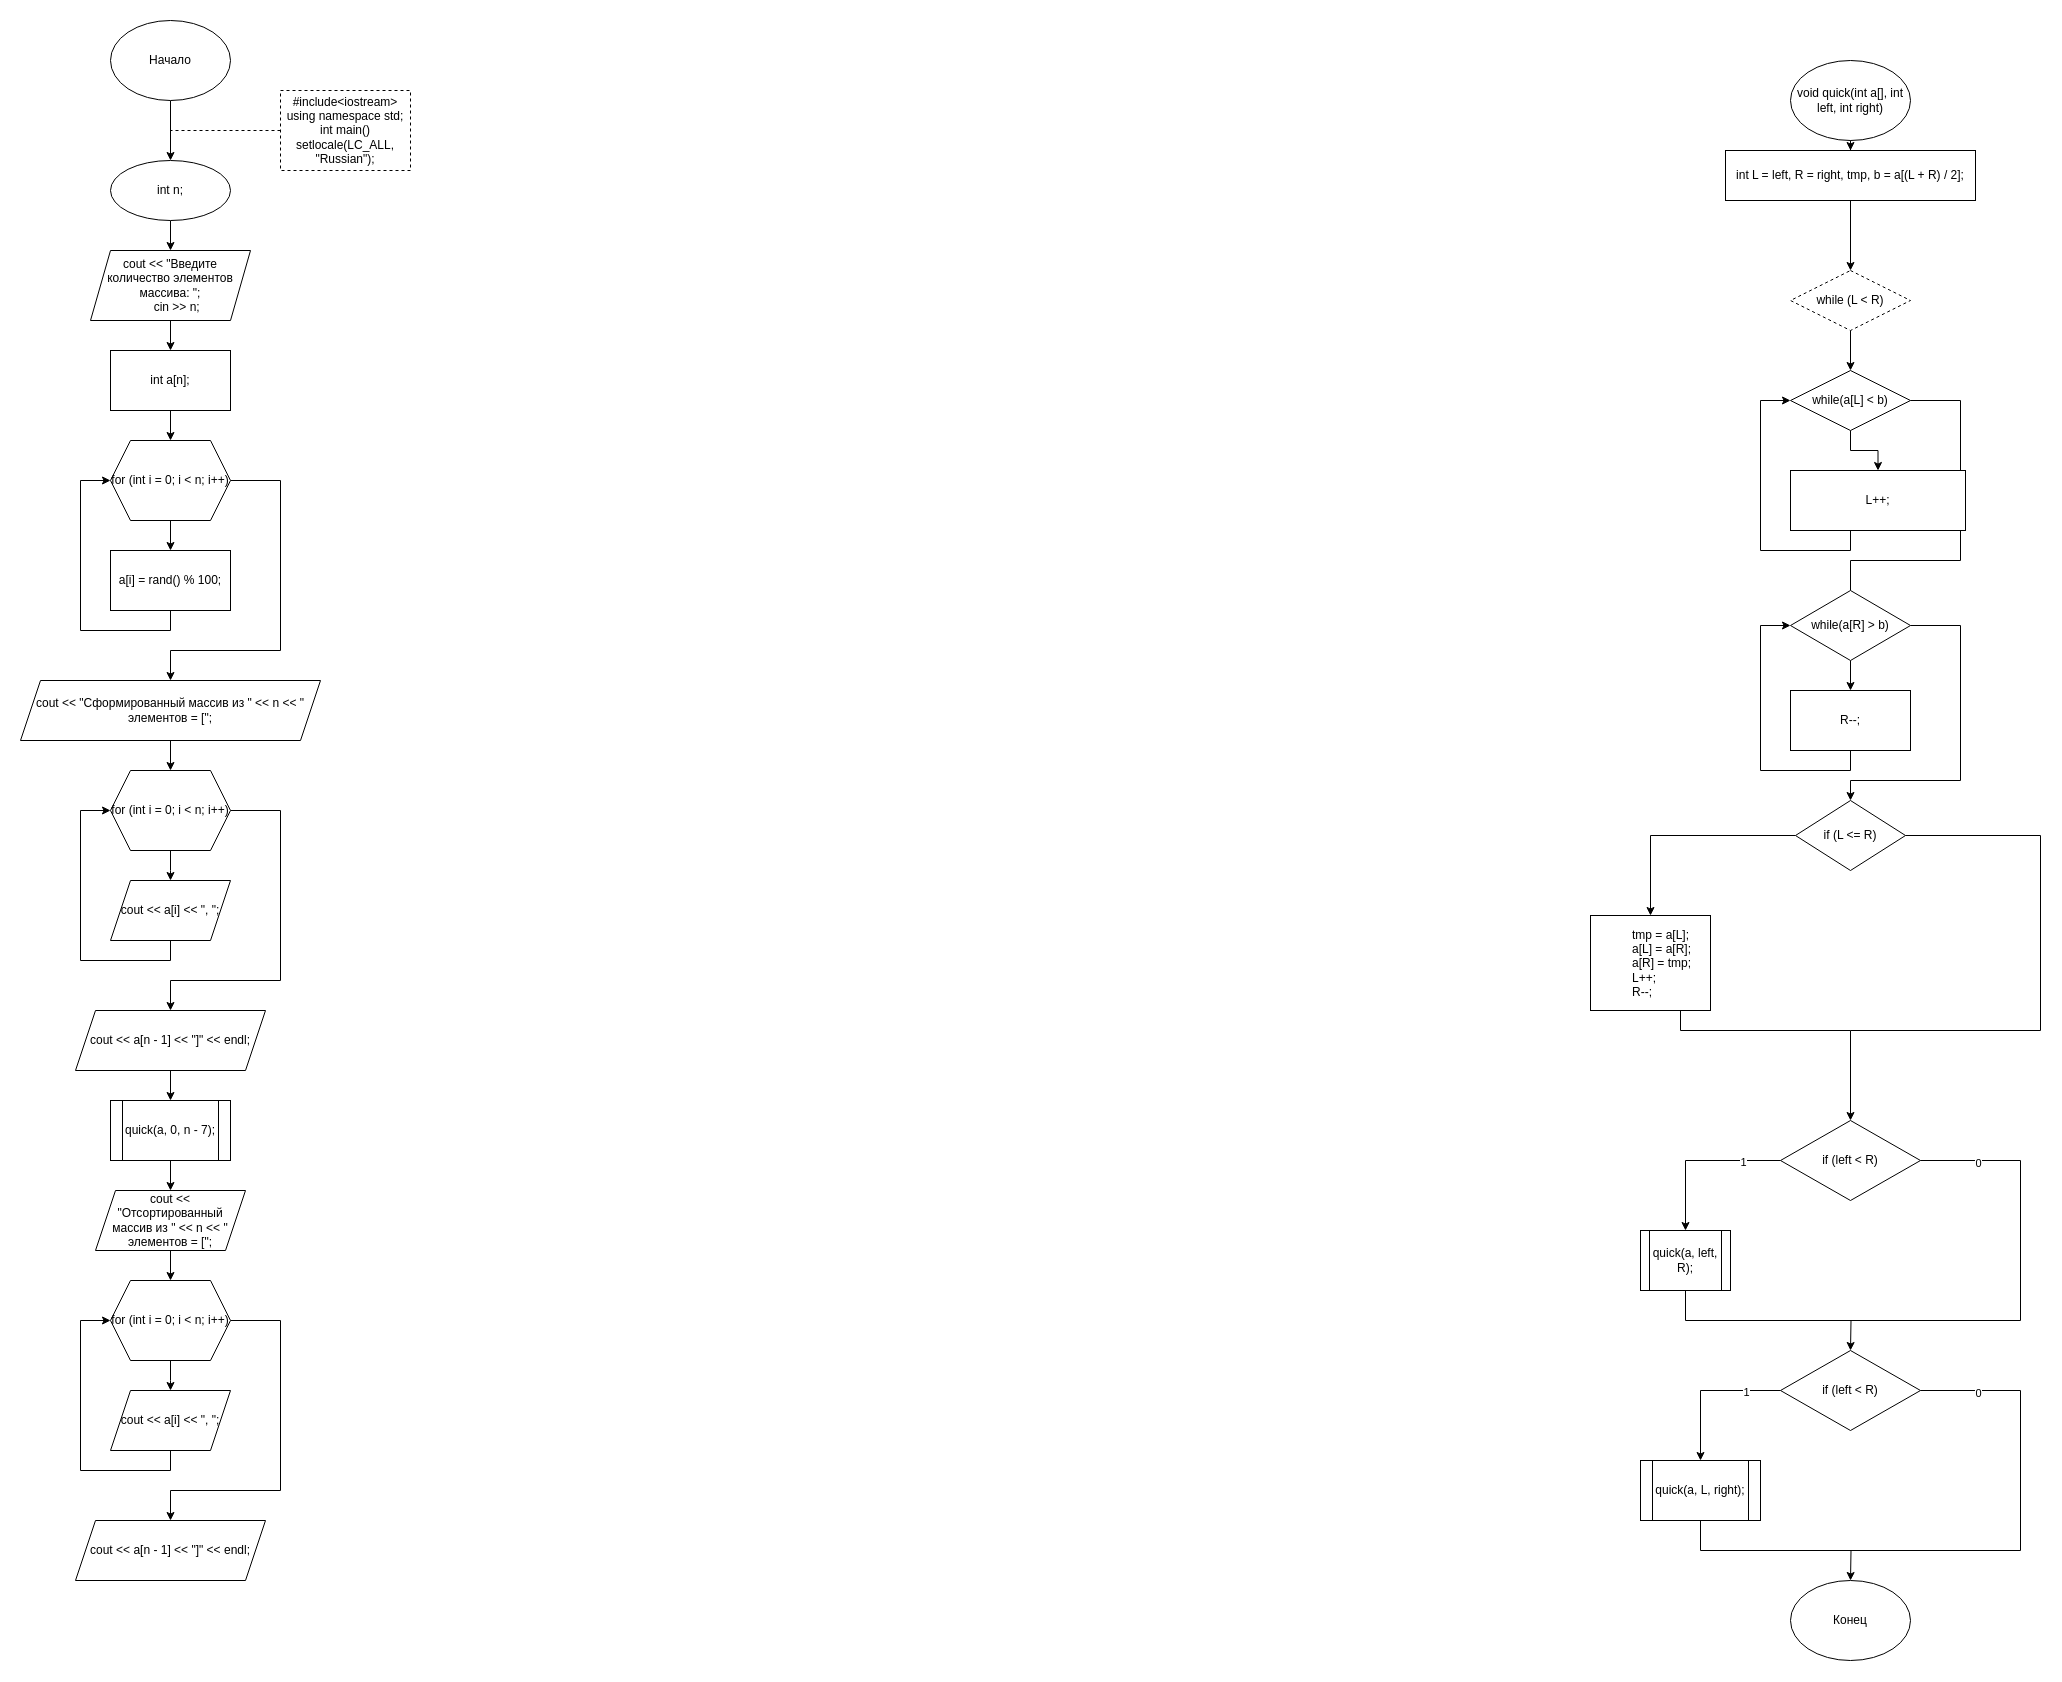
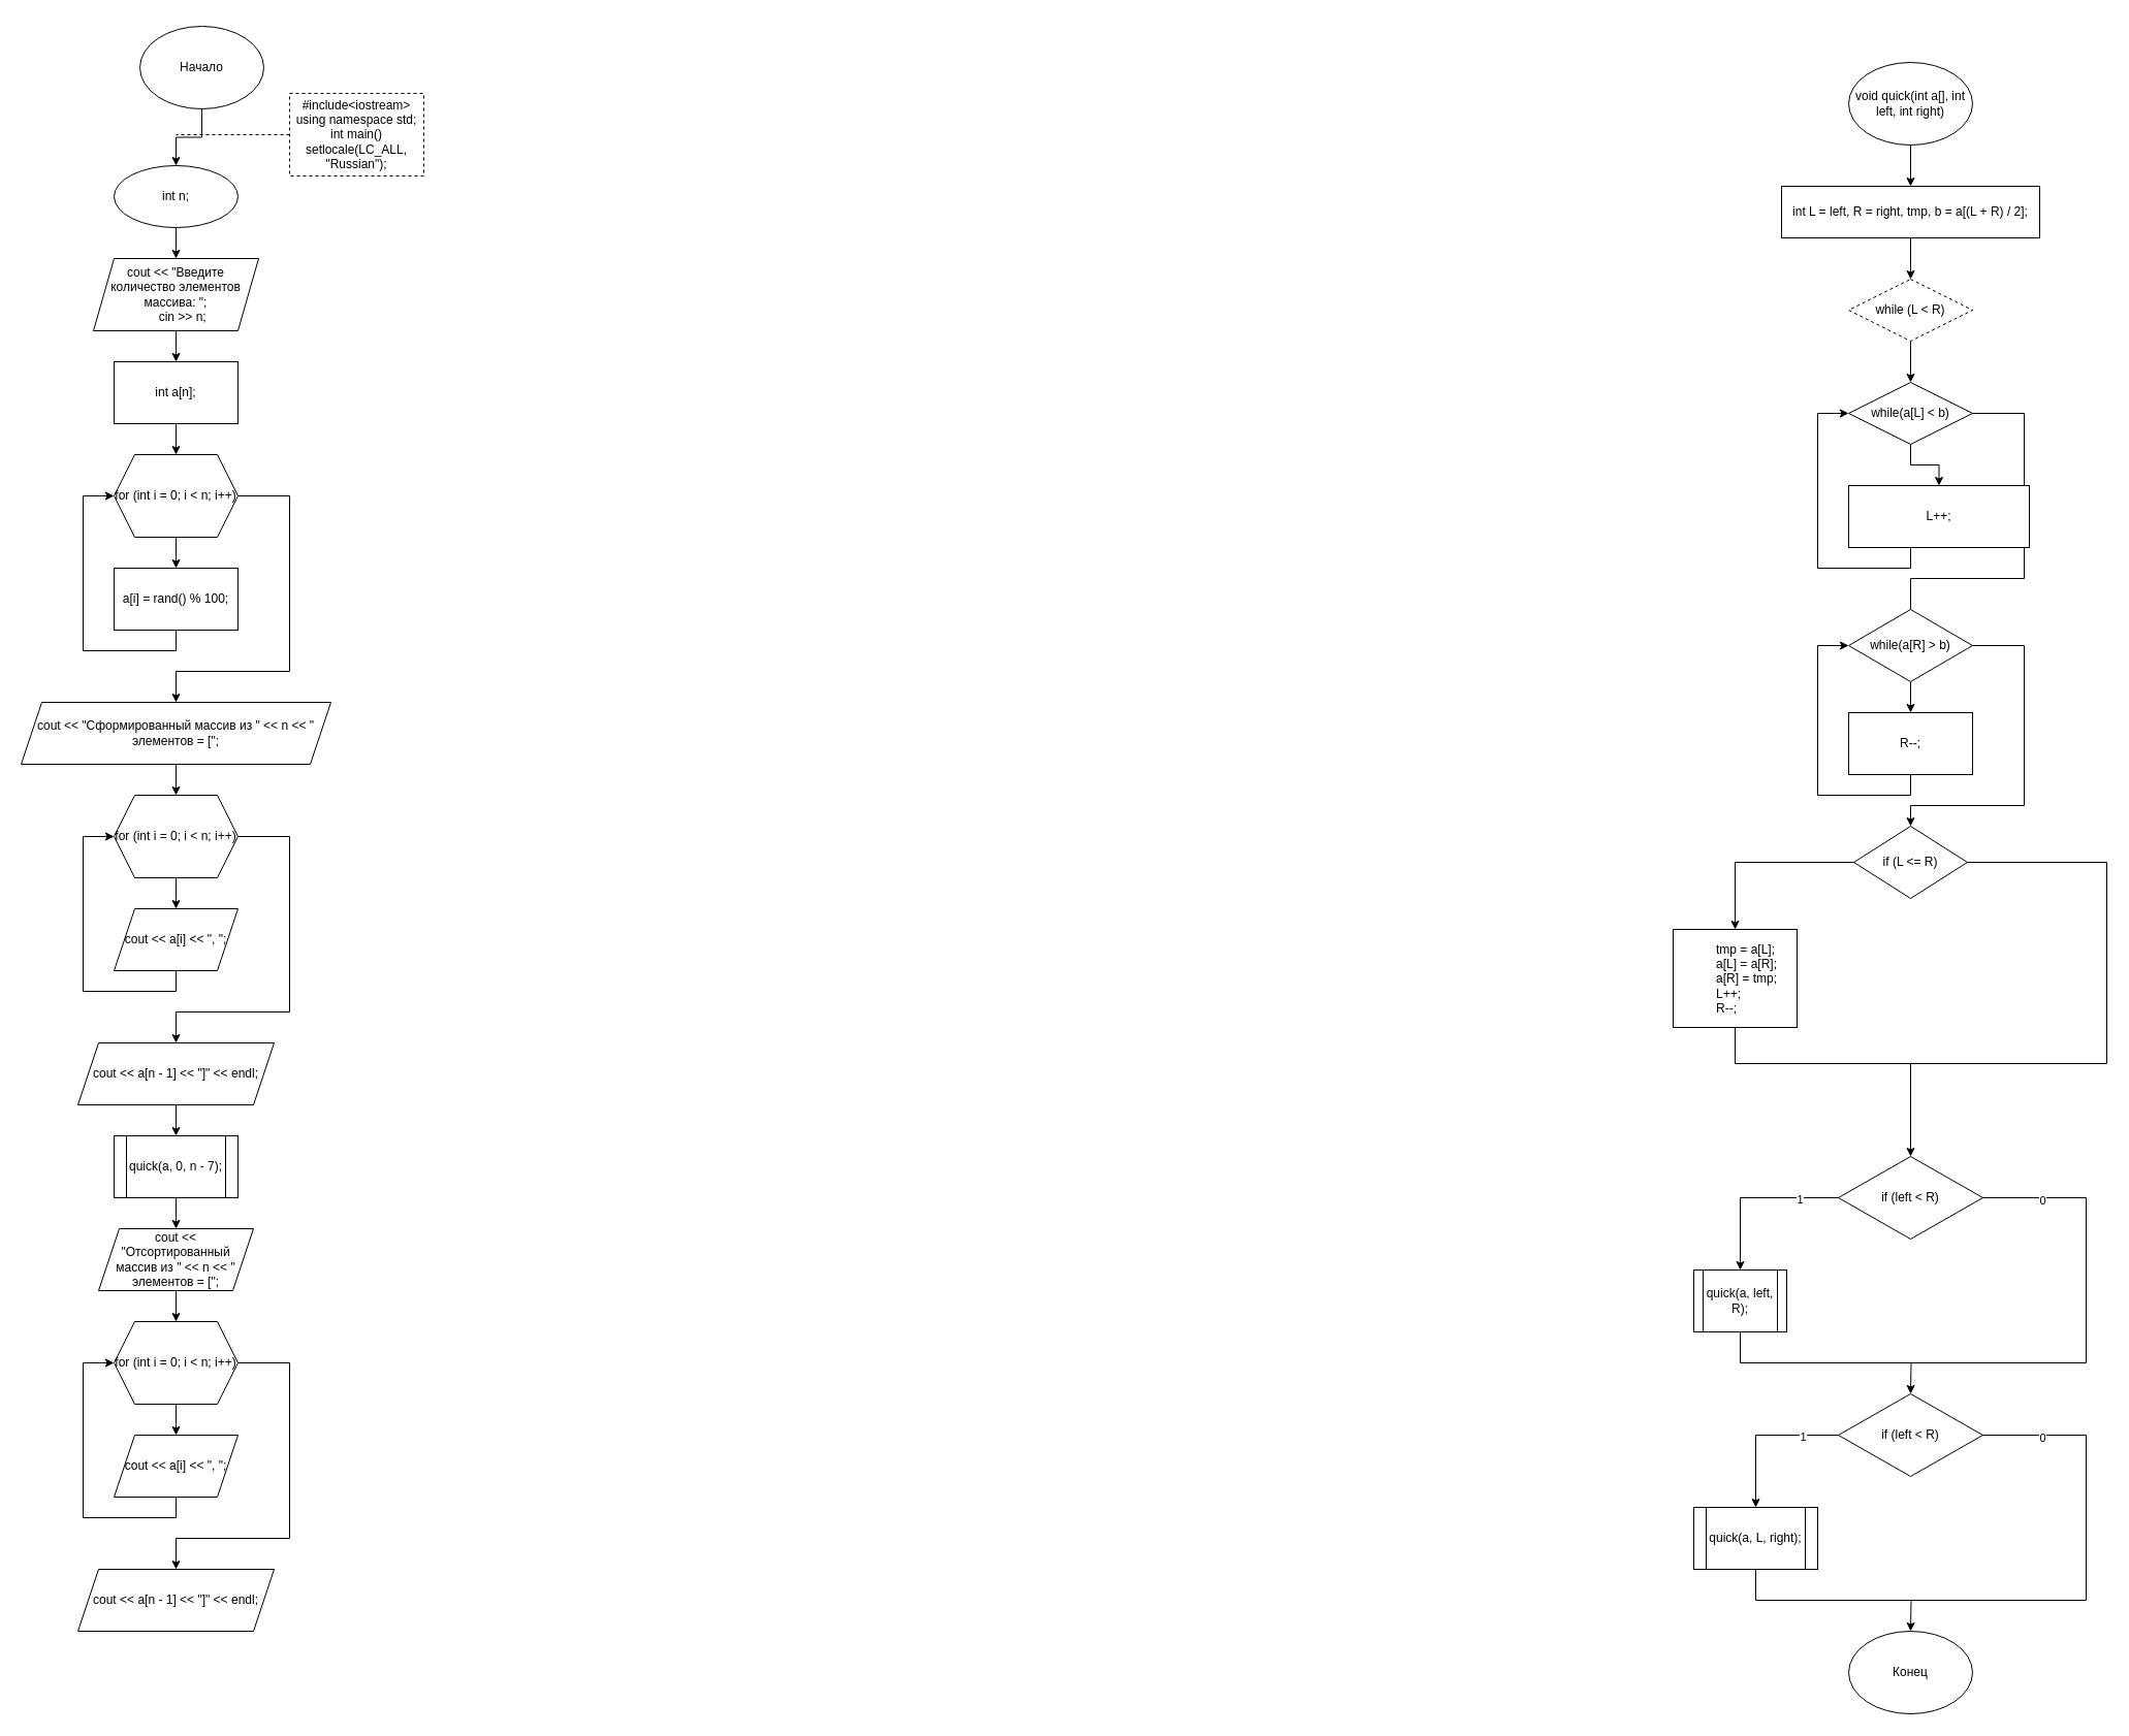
- <mxCell id="3" value="Начало" style="ellipse;whiteSpace=wrap;html=1;" vertex="1" parent="1"><mxGeometry x="110" y="20" width="120" height="80" as="geometry" /></mxCell>
+ <mxCell id="3" value="Начало" style="ellipse;whiteSpace=wrap;html=1;" vertex="1" parent="1"><mxGeometry x="135" y="25" width="120" height="80" as="geometry" /></mxCell>
- <mxCell id="39" value="int L = left, R = right, tmp, b = a[(L + R) / 2];" style="rounded=0;whiteSpace=wrap;html=1;" vertex="1" parent="1"><mxGeometry x="1725" y="150" width="250" height="50" as="geometry" /></mxCell>
+ <mxCell id="39" value="int L = left, R = right, tmp, b = a[(L + R) / 2];" style="rounded=0;whiteSpace=wrap;html=1;" vertex="1" parent="1"><mxGeometry x="1725" y="180" width="250" height="50" as="geometry" /></mxCell>
- <mxCell id="55" value="&lt;div&gt;&amp;nbsp; &amp;nbsp; &amp;nbsp; &amp;nbsp; &amp;nbsp; &amp;nbsp; tmp = a[L];&lt;/div&gt;&lt;div&gt;&amp;nbsp; &amp;nbsp; &amp;nbsp; &amp;nbsp; &amp;nbsp; &amp;nbsp; a[L] = a[R];&lt;/div&gt;&lt;div&gt;&amp;nbsp; &amp;nbsp; &amp;nbsp; &amp;nbsp; &amp;nbsp; &amp;nbsp; a[R] = tmp;&lt;/div&gt;&lt;div&gt;&amp;nbsp; &amp;nbsp; &amp;nbsp; &amp;nbsp; &amp;nbsp; &amp;nbsp; L++;&lt;/div&gt;&lt;div&gt;&amp;nbsp; &amp;nbsp; &amp;nbsp; &amp;nbsp; &amp;nbsp; &amp;nbsp; R--;&lt;/div&gt;" style="whiteSpace=wrap;html=1;align=left;" vertex="1" parent="1"><mxGeometry x="1590" y="915" width="120" height="95" as="geometry" /></mxCell>
+ <mxCell id="55" value="&lt;div&gt;&amp;nbsp; &amp;nbsp; &amp;nbsp; &amp;nbsp; &amp;nbsp; &amp;nbsp; tmp = a[L];&lt;/div&gt;&lt;div&gt;&amp;nbsp; &amp;nbsp; &amp;nbsp; &amp;nbsp; &amp;nbsp; &amp;nbsp; a[L] = a[R];&lt;/div&gt;&lt;div&gt;&amp;nbsp; &amp;nbsp; &amp;nbsp; &amp;nbsp; &amp;nbsp; &amp;nbsp; a[R] = tmp;&lt;/div&gt;&lt;div&gt;&amp;nbsp; &amp;nbsp; &amp;nbsp; &amp;nbsp; &amp;nbsp; &amp;nbsp; L++;&lt;/div&gt;&lt;div&gt;&amp;nbsp; &amp;nbsp; &amp;nbsp; &amp;nbsp; &amp;nbsp; &amp;nbsp; R--;&lt;/div&gt;" style="whiteSpace=wrap;html=1;align=left;" vertex="1" parent="1"><mxGeometry x="1620" y="900" width="120" height="95" as="geometry" /></mxCell>
